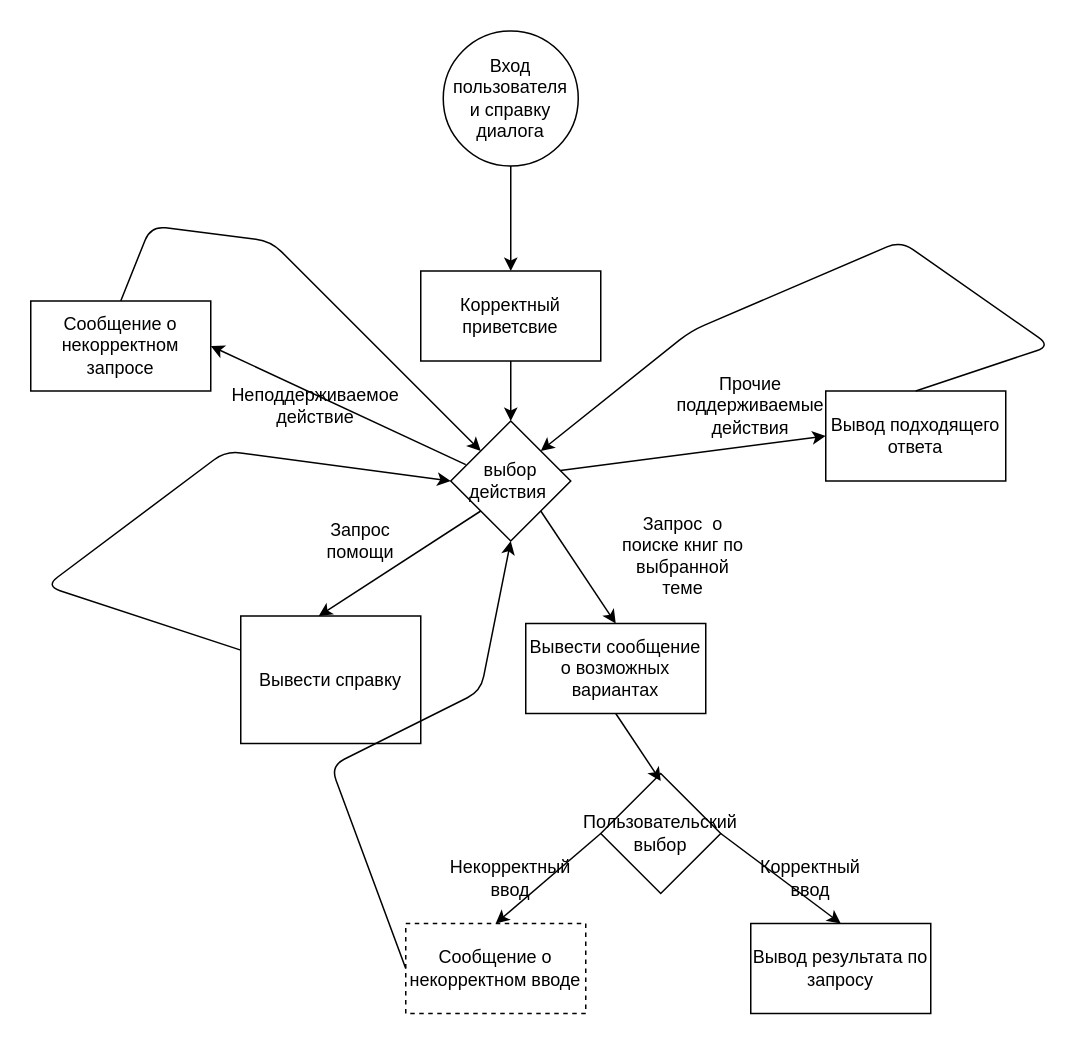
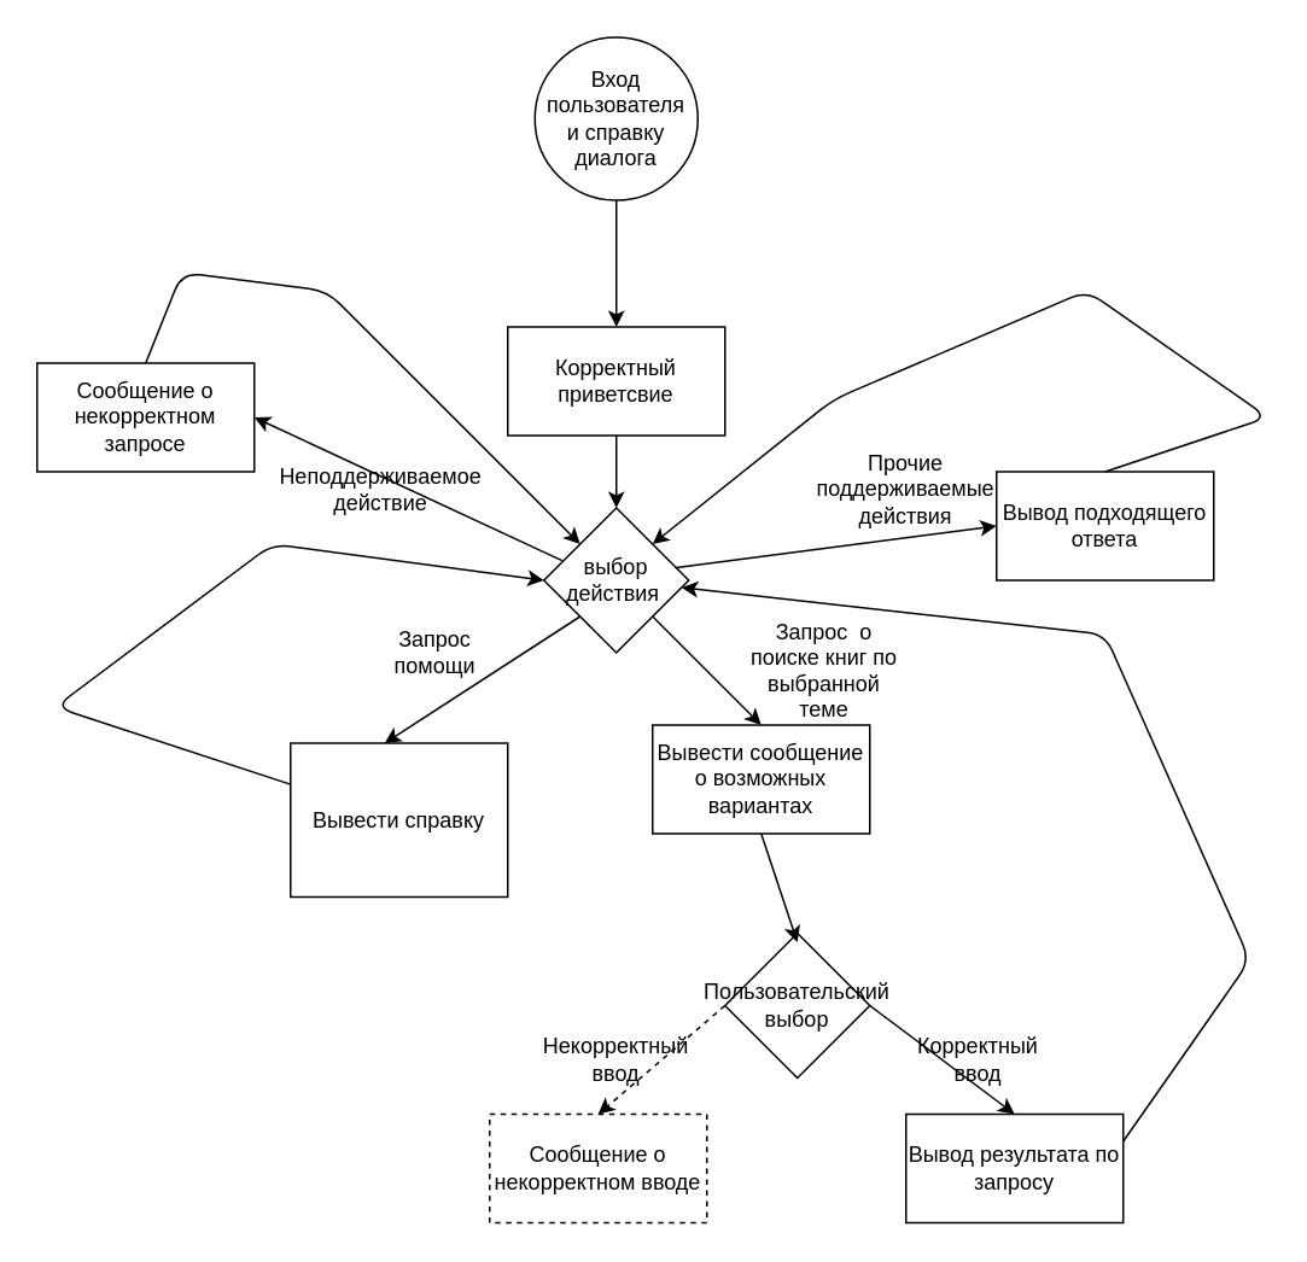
+ <mxCell id="21" value="" style="endArrow=classic;html=1;exitX=1;exitY=0.25;exitDx=0;exitDy=0;" parent="1" source="14" target="4" edge="1"><mxGeometry width="50" height="50" relative="1" as="geometry"><mxPoint x="490" y="490" as="sourcePoint" /><mxPoint x="660" y="410" as="targetPoint" /><Array as="points"><mxPoint x="690" y="530" /><mxPoint x="610" y="350" /></Array></mxGeometry></mxCell>
- <mxCell id="11" value="Вывести сообщение о возможных вариантах" style="rounded=0;whiteSpace=wrap;html=1;" parent="1" vertex="1"><mxGeometry x="350" y="415" width="120" height="60" as="geometry" /></mxCell>
+ <mxCell id="11" value="Вывести сообщение о возможных вариантах" style="rounded=0;whiteSpace=wrap;html=1;" parent="1" vertex="1"><mxGeometry x="360" y="400" width="120" height="60" as="geometry" /></mxCell>
- <mxCell id="20" value="" style="endArrow=classic;html=1;exitX=0;exitY=0.5;exitDx=0;exitDy=0;entryX=0.5;entryY=1;entryDx=0;entryDy=0;" parent="1" source="17" target="4" edge="1"><mxGeometry width="50" height="50" relative="1" as="geometry"><mxPoint x="210" y="550" as="sourcePoint" /><mxPoint x="260" y="500" as="targetPoint" /><Array as="points"><mxPoint x="220" y="510" /><mxPoint x="320" y="460" /></Array></mxGeometry></mxCell>
- <mxCell id="18" value="" style="endArrow=classic;html=1;exitX=0;exitY=0.5;exitDx=0;exitDy=0;entryX=0.5;entryY=0;entryDx=0;entryDy=0;" parent="1" source="30" target="17" edge="1"><mxGeometry width="50" height="50" relative="1" as="geometry"><mxPoint x="490" y="555" as="sourcePoint" /><mxPoint x="550" y="625" as="targetPoint" /></mxGeometry></mxCell>
+ <mxCell id="18" value="" style="endArrow=classic;html=1;exitX=0;exitY=0.5;exitDx=0;exitDy=0;entryX=0.5;entryY=0;entryDx=0;entryDy=0;dashed=1;" parent="1" source="30" target="17" edge="1"><mxGeometry width="50" height="50" relative="1" as="geometry"><mxPoint x="490" y="555" as="sourcePoint" /><mxPoint x="550" y="625" as="targetPoint" /></mxGeometry></mxCell>
